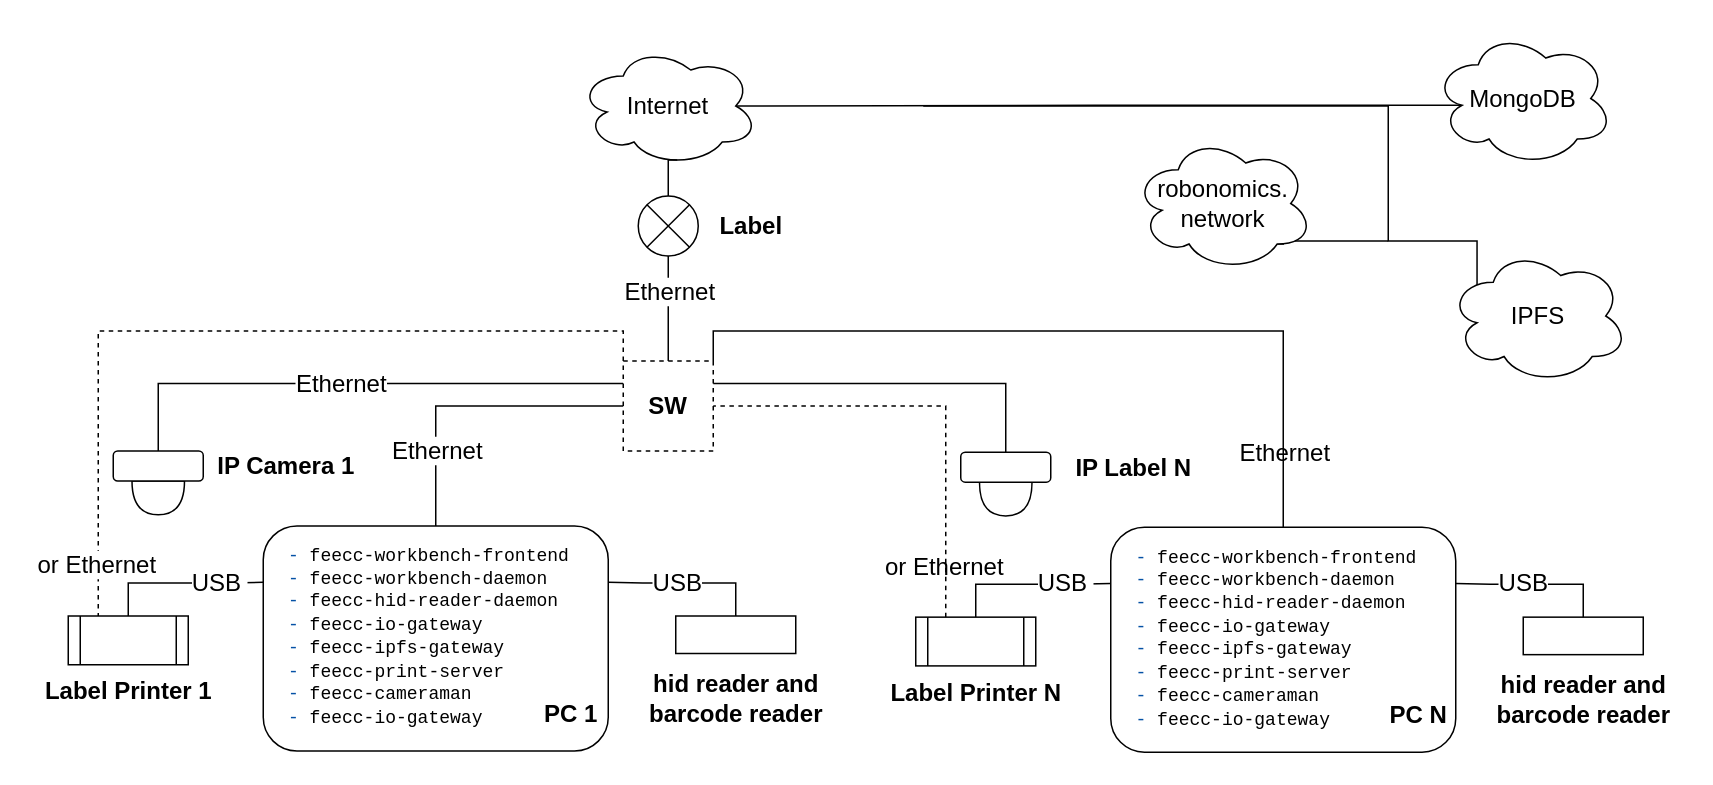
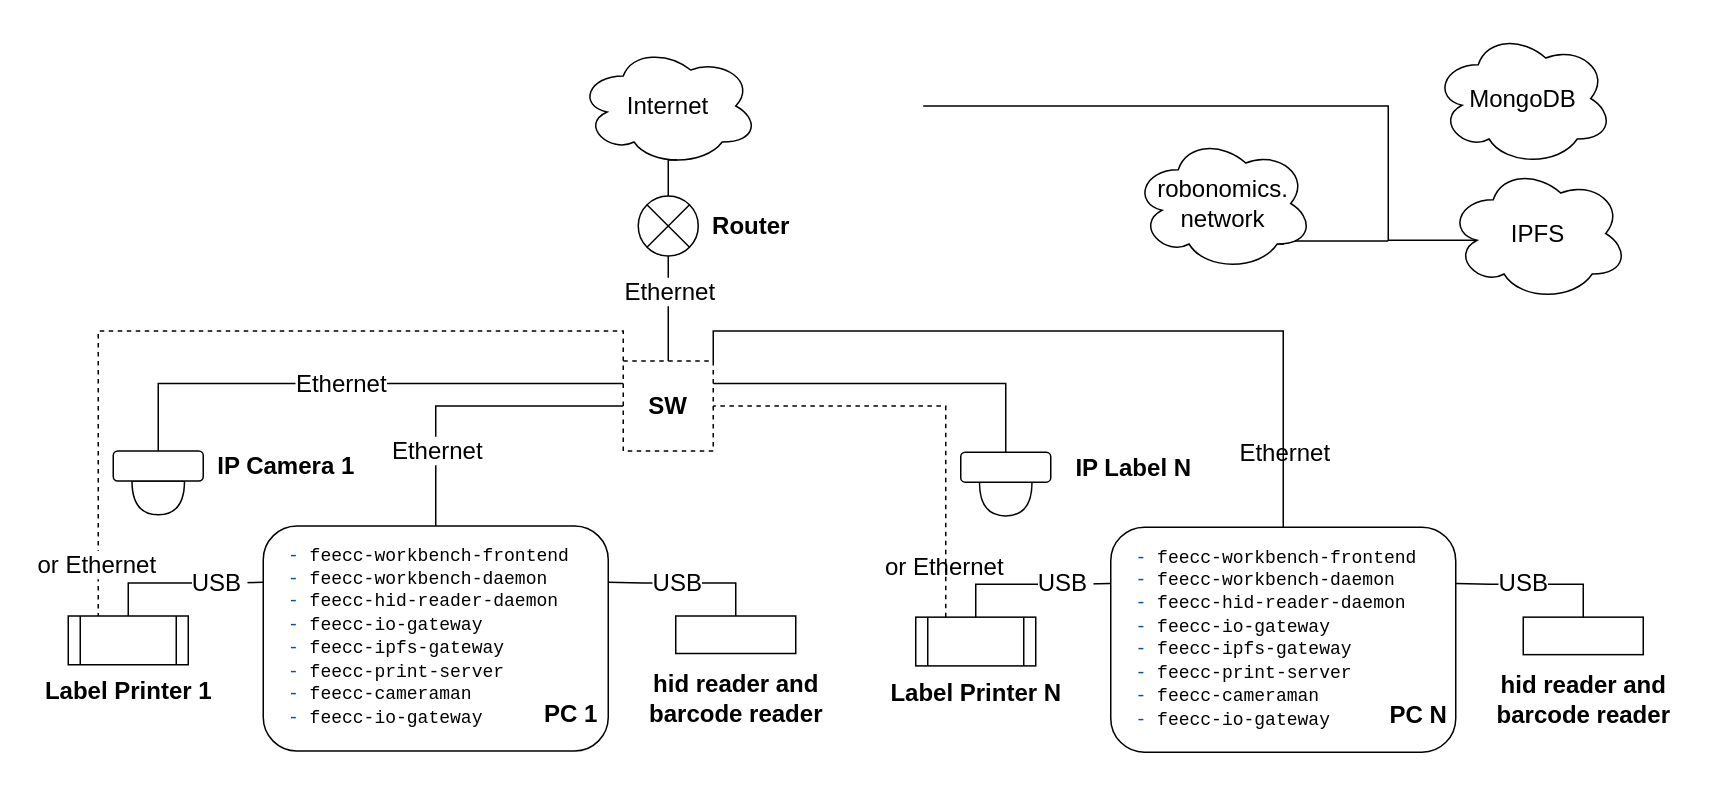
- <mxCell id="18" style="edgeStyle=orthogonalEdgeStyle;rounded=0;orthogonalLoop=1;jettySize=auto;html=1;exitX=0.16;exitY=0.55;exitDx=0;exitDy=0;exitPerimeter=0;entryX=0.875;entryY=0.5;entryDx=0;entryDy=0;entryPerimeter=0;fontSize=16;endArrow=none;endFill=0;" edge="1" parent="1" source="19" target="20"><mxGeometry relative="1" as="geometry" /></mxCell>
- <mxCell id="4" value="&lt;font style=&quot;font-size: 16px;&quot;&gt;&lt;b&gt;Label&lt;/b&gt;&lt;/font&gt;" style="text;html=1;align=center;verticalAlign=middle;resizable=0;points=[];autosize=1;strokeColor=none;fillColor=none;" vertex="1" parent="2"><mxGeometry x="40" y="10" width="70" height="20" as="geometry" /></mxCell>
+ <mxCell id="4" value="&lt;font style=&quot;font-size: 16px;&quot;&gt;&lt;b&gt;Router&lt;/b&gt;&lt;/font&gt;" style="text;html=1;align=center;verticalAlign=middle;resizable=0;points=[];autosize=1;strokeColor=none;fillColor=none;" vertex="1" parent="2"><mxGeometry x="40" y="10" width="70" height="20" as="geometry" /></mxCell>
- <mxCell id="23" value="IPFS" style="ellipse;shape=cloud;whiteSpace=wrap;html=1;fontSize=16;" vertex="1" parent="1"><mxGeometry x="965" y="165" width="120" height="90" as="geometry" /></mxCell>
+ <mxCell id="23" value="IPFS" style="ellipse;shape=cloud;whiteSpace=wrap;html=1;fontSize=16;" vertex="1" parent="1"><mxGeometry x="965" y="110" width="120" height="90" as="geometry" /></mxCell>
